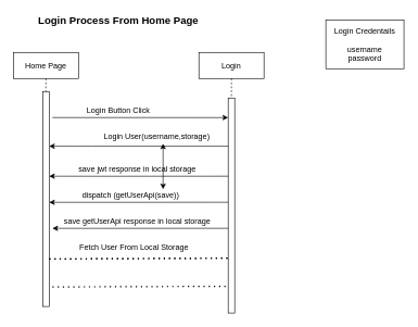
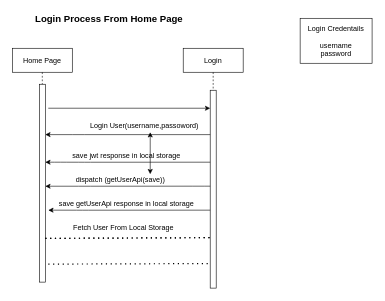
- <mxCell id="6" value="Login Button Click" style="text;html=1;align=center;verticalAlign=middle;resizable=0;points=[];autosize=1;strokeColor=none;" vertex="1" parent="1"><mxGeometry x="126" y="160" width="110" height="20" as="geometry" /></mxCell>
- <mxCell id="8" value="Login User(username,storage)" style="text;html=1;align=center;verticalAlign=middle;resizable=0;points=[];autosize=1;strokeColor=none;" vertex="1" parent="1"><mxGeometry x="140" y="200" width="200" height="20" as="geometry" /></mxCell>
+ <mxCell id="8" value="Login User(username,passoword)" style="text;html=1;align=center;verticalAlign=middle;resizable=0;points=[];autosize=1;strokeColor=none;" vertex="1" parent="1"><mxGeometry x="140" y="200" width="200" height="20" as="geometry" /></mxCell>
